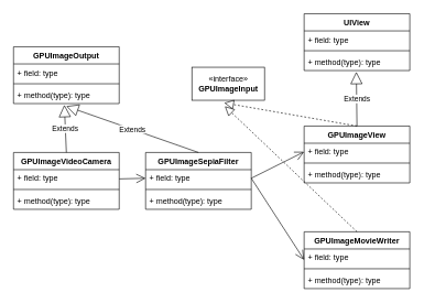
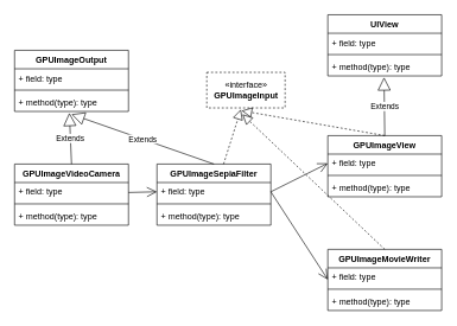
- <mxCell id="18" value="«interface»&lt;br&gt;&lt;b&gt;GPUImageInput&lt;/b&gt;" style="html=1;" vertex="1" parent="1"><mxGeometry x="290" y="101" width="110" height="50" as="geometry" /></mxCell>
+ <mxCell id="18" value="«interface»&lt;br&gt;&lt;b&gt;GPUImageInput&lt;/b&gt;" style="html=1;dashed=1;" vertex="1" parent="1"><mxGeometry x="290" y="101" width="110" height="50" as="geometry" /></mxCell>
+ <mxCell id="17" value="" style="endArrow=block;dashed=1;endFill=0;endSize=12;html=1;entryX=0.436;entryY=1.04;entryDx=0;entryDy=0;entryPerimeter=0;" edge="1" parent="1" source="12" target="18"><mxGeometry width="160" relative="1" as="geometry"><mxPoint x="340" y="70" as="sourcePoint" /><mxPoint x="345" y="160" as="targetPoint" /></mxGeometry></mxCell>
